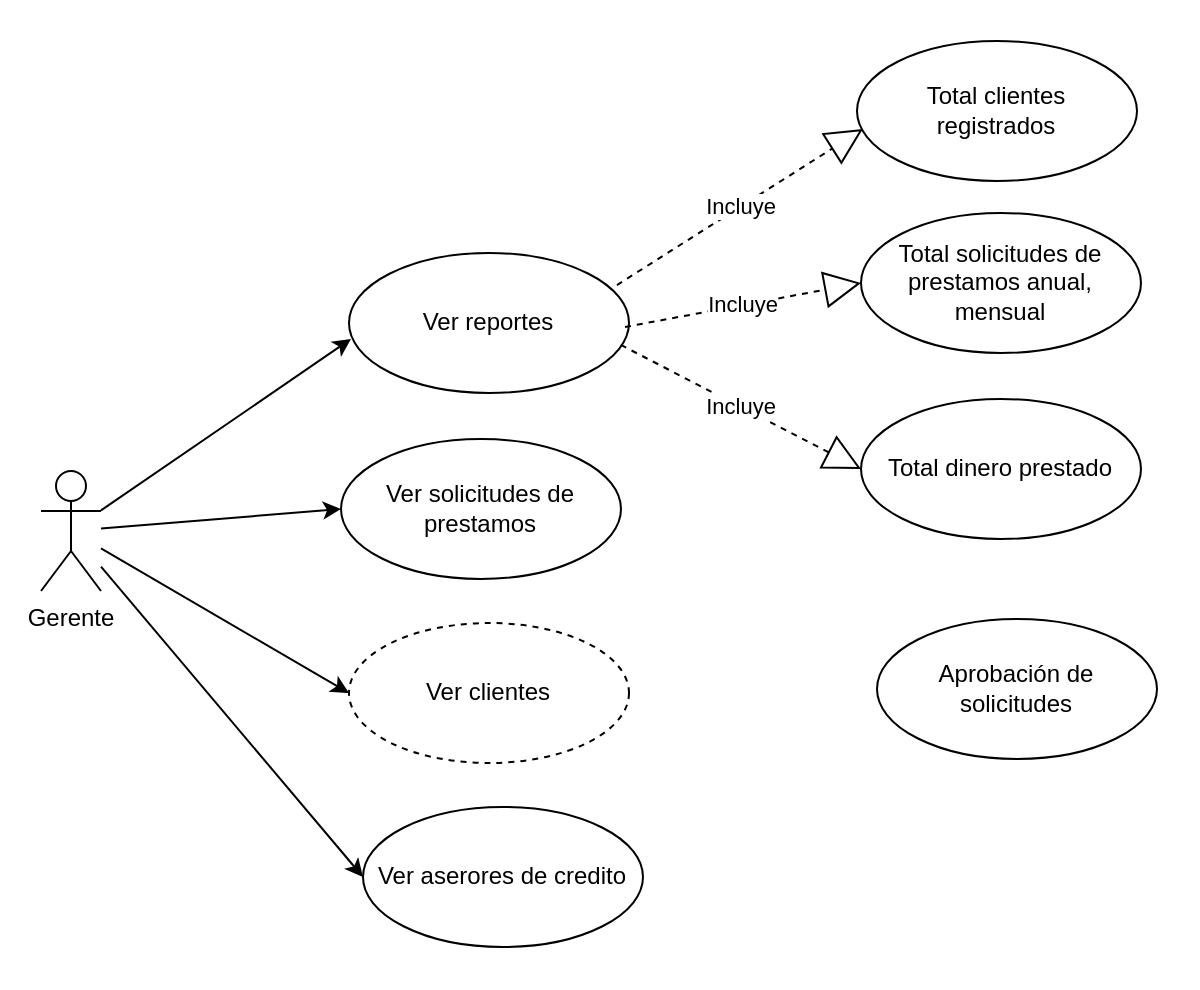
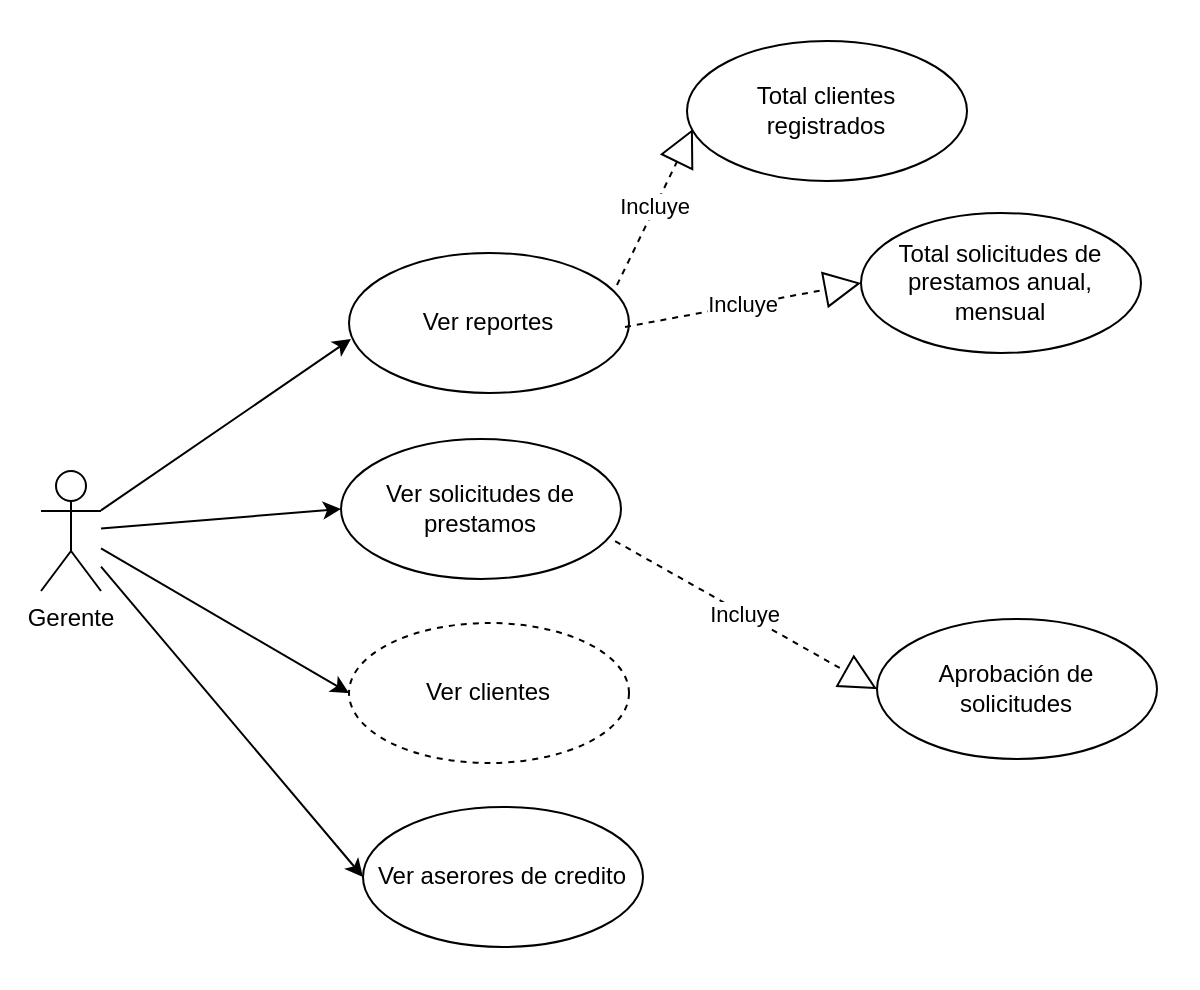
- <mxCell id="18" value="Total clientes &lt;br&gt;registrados" style="ellipse;whiteSpace=wrap;html=1;" vertex="1" parent="1"><mxGeometry x="428" y="20" width="140" height="70" as="geometry" /></mxCell>
+ <mxCell id="18" value="Total clientes &lt;br&gt;registrados" style="ellipse;whiteSpace=wrap;html=1;" vertex="1" parent="1"><mxGeometry x="343" y="20" width="140" height="70" as="geometry" /></mxCell>
- <mxCell id="13" value="Incluye" style="endArrow=block;endSize=16;endFill=0;html=1;dashed=1;entryX=0;entryY=0.5;entryDx=0;entryDy=0;exitX=0.971;exitY=0.657;exitDx=0;exitDy=0;exitPerimeter=0;" parent="1" source="7" target="12" edge="1"><mxGeometry width="160" relative="1" as="geometry"><mxPoint x="322" y="173" as="sourcePoint" /><mxPoint x="440" y="151" as="targetPoint" /></mxGeometry></mxCell>
- <mxCell id="12" value="Total dinero prestado" style="ellipse;whiteSpace=wrap;html=1;" parent="1" vertex="1"><mxGeometry x="430" y="199" width="140" height="70" as="geometry" /></mxCell>
+ <mxCell id="15" value="Incluye" style="endArrow=block;endSize=16;endFill=0;html=1;dashed=1;exitX=0.979;exitY=0.729;exitDx=0;exitDy=0;entryX=0;entryY=0.5;entryDx=0;entryDy=0;exitPerimeter=0;" parent="1" source="16" target="14" edge="1"><mxGeometry width="160" relative="1" as="geometry"><mxPoint x="381" y="431" as="sourcePoint" /><mxPoint x="494.94" y="350" as="targetPoint" /></mxGeometry></mxCell>
